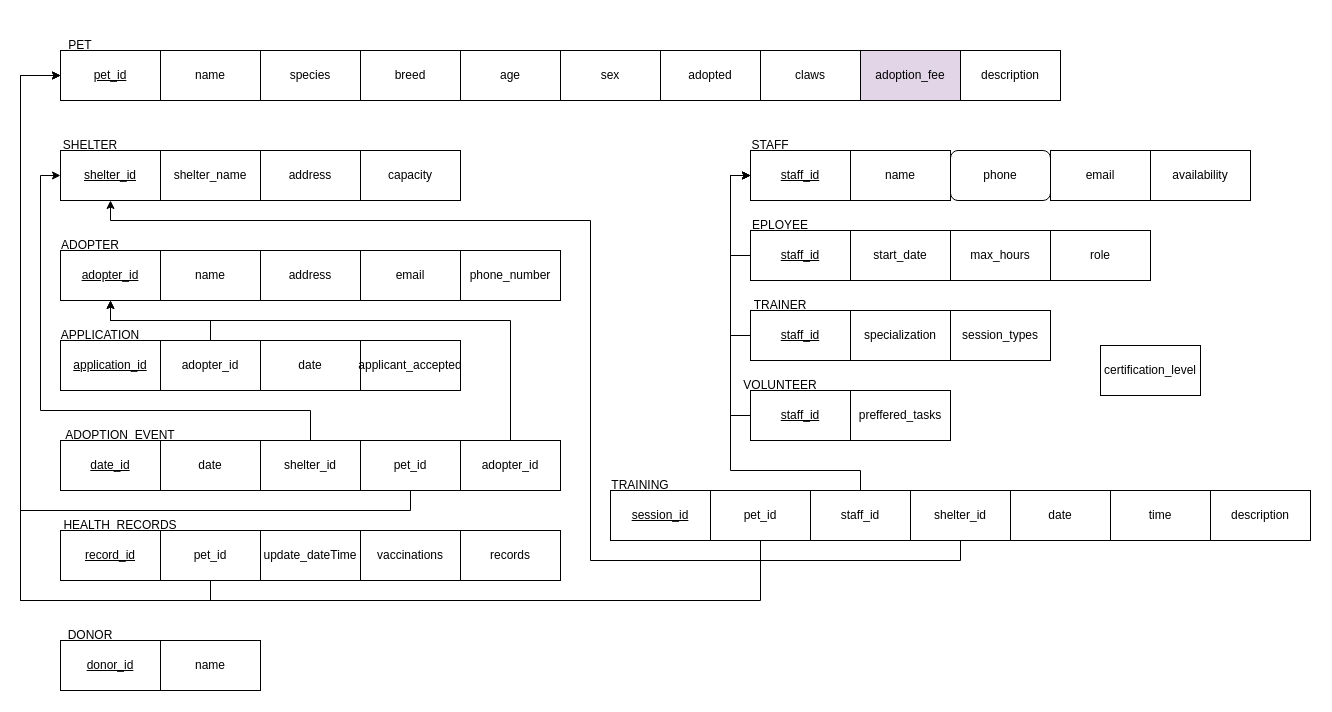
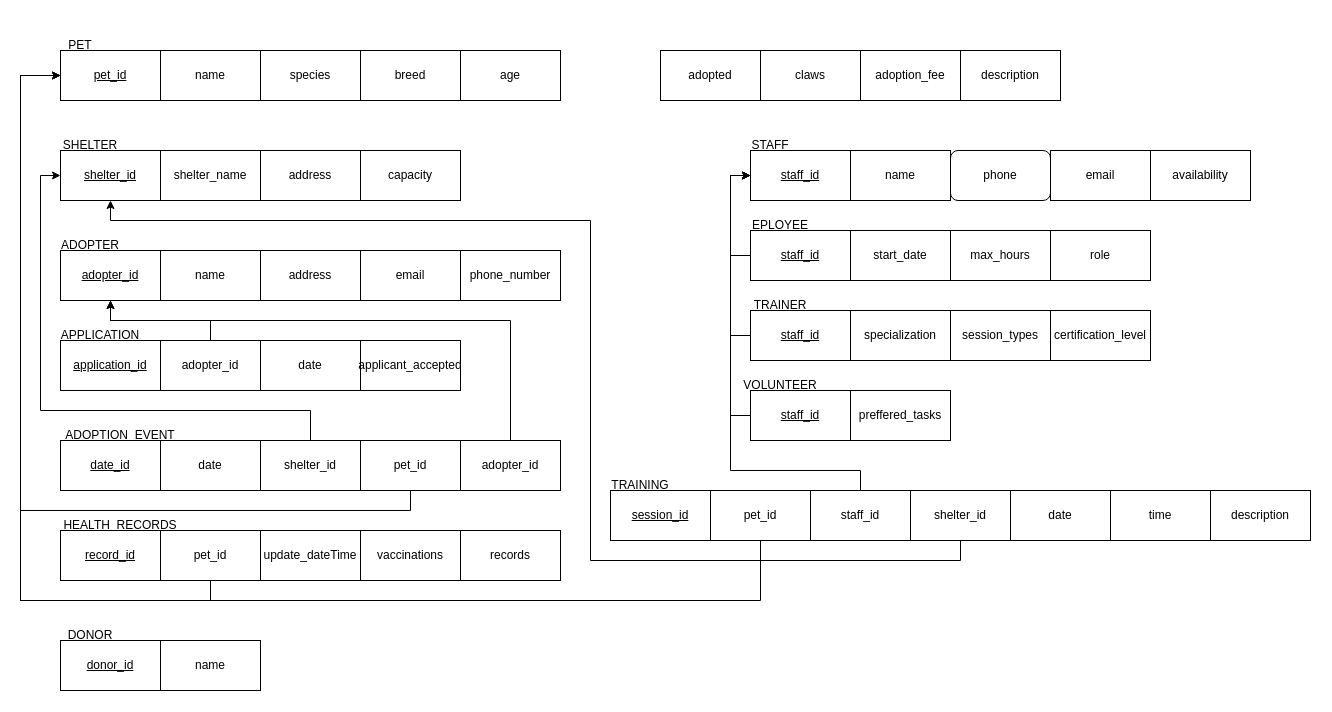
- <mxCell id="8" value="sex" style="rounded=0;whiteSpace=wrap;html=1;" vertex="1" parent="1"><mxGeometry x="560" y="50" width="100" height="50" as="geometry" /></mxCell>
- <mxCell id="11" value="adoption_fee" style="rounded=0;whiteSpace=wrap;html=1;fillColor=#e1d5e7;" vertex="1" parent="1"><mxGeometry x="860" y="50" width="100" height="50" as="geometry" /></mxCell>
+ <mxCell id="11" value="adoption_fee" style="rounded=0;whiteSpace=wrap;html=1;" vertex="1" parent="1"><mxGeometry x="860" y="50" width="100" height="50" as="geometry" /></mxCell>
- <mxCell id="65" value="certification_level" style="rounded=0;whiteSpace=wrap;html=1;" vertex="1" parent="1"><mxGeometry x="1100" y="345" width="100" height="50" as="geometry" /></mxCell>
+ <mxCell id="65" value="certification_level" style="rounded=0;whiteSpace=wrap;html=1;" vertex="1" parent="1"><mxGeometry x="1050" y="310" width="100" height="50" as="geometry" /></mxCell>
